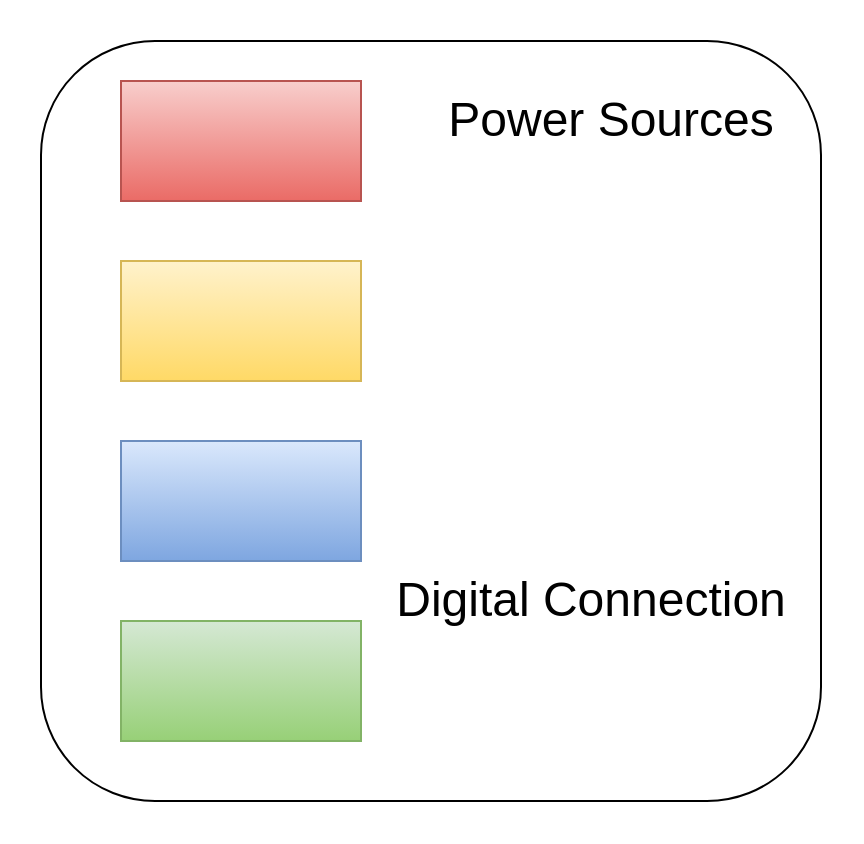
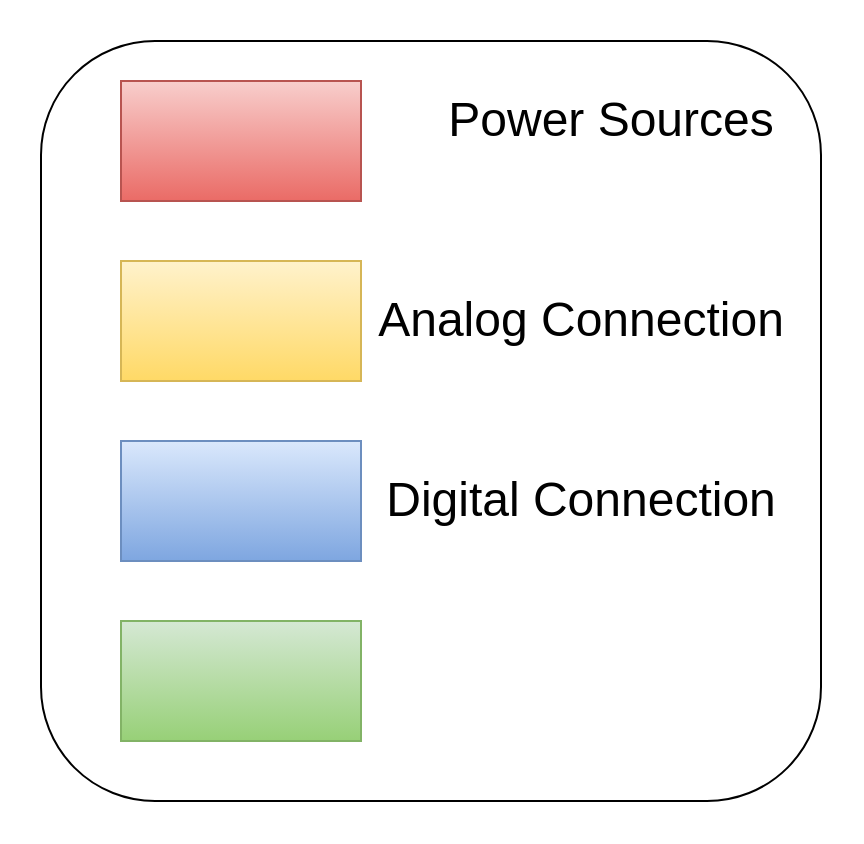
+ <mxCell id="9" value="&lt;span style=&quot;font-size: 24px&quot;&gt;Analog Connection&lt;/span&gt;" style="text;html=1;align=center;verticalAlign=middle;resizable=0;points=[];autosize=1;strokeColor=none;fillColor=none;" vertex="1" parent="1"><mxGeometry x="180" y="150" width="220" height="20" as="geometry" /></mxCell>
- <mxCell id="8" value="&lt;font style=&quot;font-size: 24px&quot;&gt;Digital Connection&lt;/font&gt;" style="text;html=1;align=center;verticalAlign=middle;resizable=0;points=[];autosize=1;strokeColor=none;fillColor=none;" vertex="1" parent="1"><mxGeometry x="190" y="290" width="210" height="20" as="geometry" /></mxCell>
+ <mxCell id="8" value="&lt;font style=&quot;font-size: 24px&quot;&gt;Digital Connection&lt;/font&gt;" style="text;html=1;align=center;verticalAlign=middle;resizable=0;points=[];autosize=1;strokeColor=none;fillColor=none;" vertex="1" parent="1"><mxGeometry x="185" y="240" width="210" height="20" as="geometry" /></mxCell>
